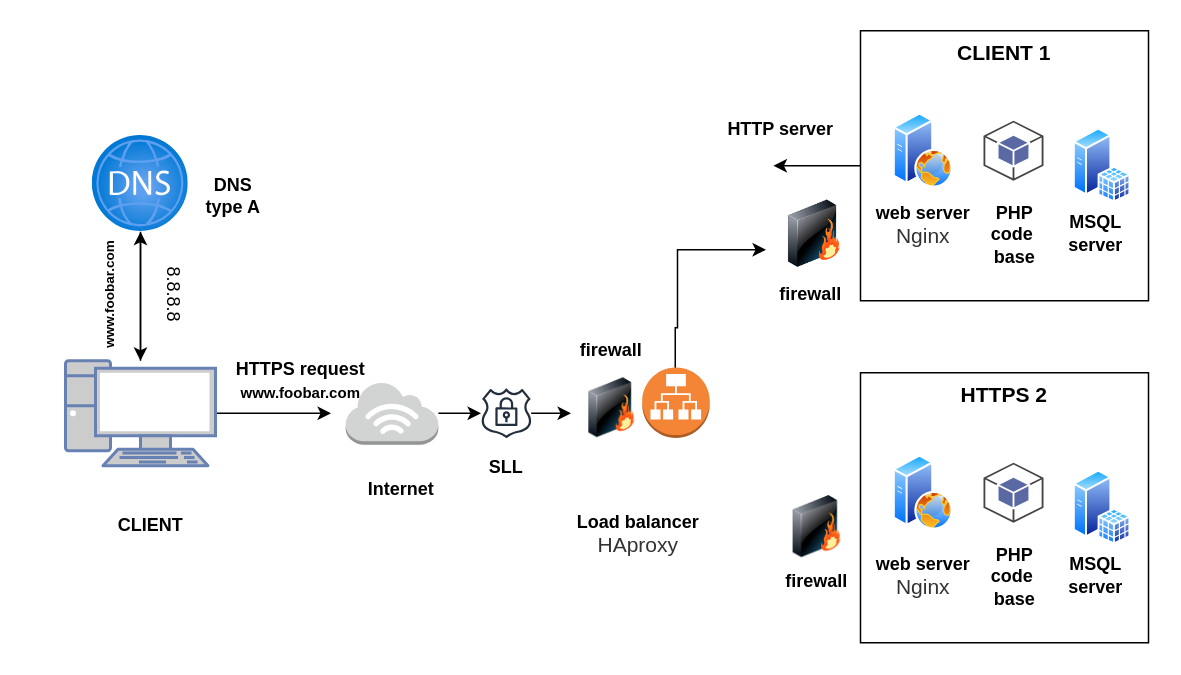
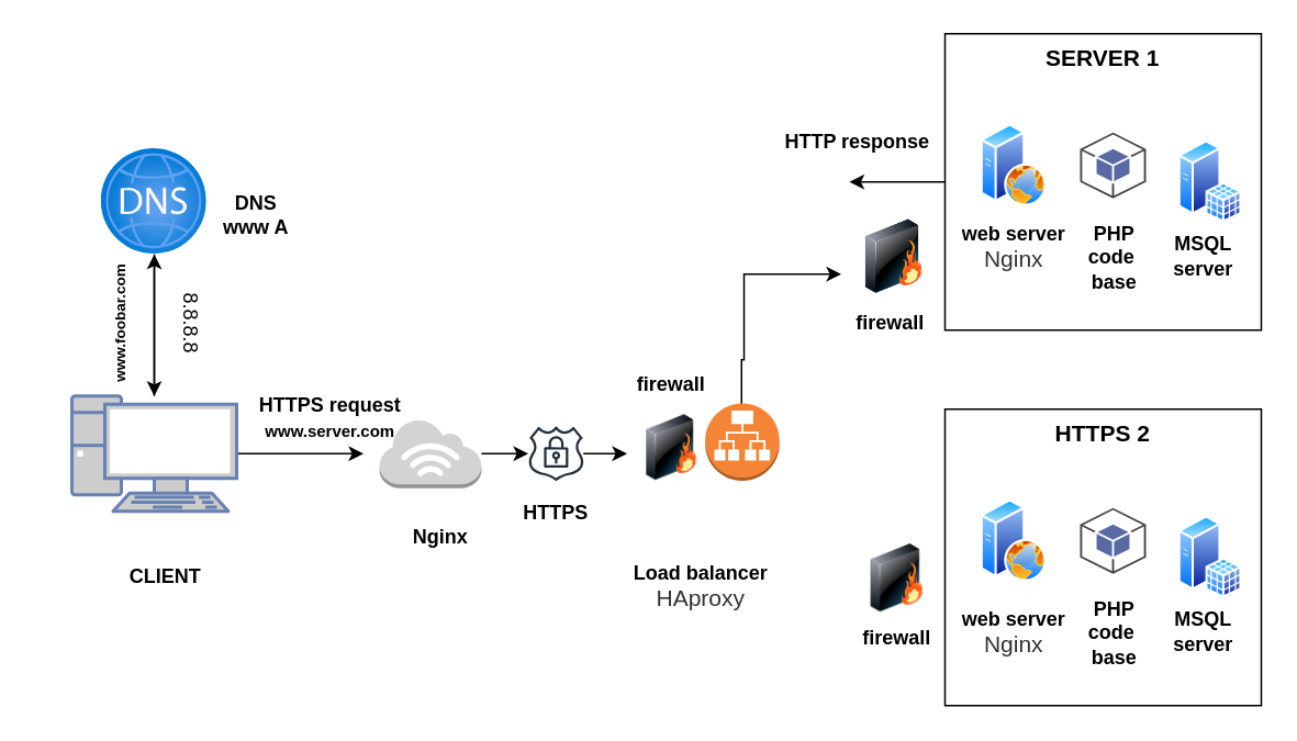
- <mxCell id="8" value="CLIENT 1" style="rounded=0;whiteSpace=wrap;html=1;fillColor=none;gradientColor=default;verticalAlign=top;fontSize=14;fontStyle=1" vertex="1" parent="1"><mxGeometry x="573" y="20" width="192" height="180" as="geometry" /></mxCell>
+ <mxCell id="8" value="SERVER 1" style="rounded=0;whiteSpace=wrap;html=1;fillColor=none;gradientColor=default;verticalAlign=top;fontSize=14;fontStyle=1" vertex="1" parent="1"><mxGeometry x="573" y="20" width="192" height="180" as="geometry" /></mxCell>
- <mxCell id="19" value="HTTP server" style="rounded=0;whiteSpace=wrap;html=1;fontStyle=1;fillColor=none;strokeColor=none;" vertex="1" parent="1"><mxGeometry x="460" y="68" width="120" height="35" as="geometry" /></mxCell>
+ <mxCell id="19" value="HTTP response" style="rounded=0;whiteSpace=wrap;html=1;fontStyle=1;fillColor=none;strokeColor=none;" vertex="1" parent="1"><mxGeometry x="460" y="68" width="120" height="35" as="geometry" /></mxCell>
- <mxCell id="22" value="DNS&lt;div&gt;type A&lt;/div&gt;" style="rounded=0;whiteSpace=wrap;html=1;fontStyle=1;fillColor=none;strokeColor=none;" vertex="1" parent="1"><mxGeometry x="95" y="100" width="120" height="60" as="geometry" /></mxCell>
+ <mxCell id="22" value="DNS&lt;div&gt;www A&lt;/div&gt;" style="rounded=0;whiteSpace=wrap;html=1;fontStyle=1;fillColor=none;strokeColor=none;" vertex="1" parent="1"><mxGeometry x="95" y="100" width="120" height="60" as="geometry" /></mxCell>
- <mxCell id="18" value="HTTPS request&lt;div&gt;&lt;font style=&quot;font-size: 10px;&quot;&gt;www.foobar.com&lt;/font&gt;&lt;/div&gt;" style="rounded=0;whiteSpace=wrap;html=1;fontStyle=1;fillColor=none;strokeColor=none;" vertex="1" parent="1"><mxGeometry x="140" y="235" width="120" height="35" as="geometry" /></mxCell>
+ <mxCell id="18" value="HTTPS request&lt;div&gt;&lt;font style=&quot;font-size: 10px;&quot;&gt;www.server.com&lt;/font&gt;&lt;/div&gt;" style="rounded=0;whiteSpace=wrap;html=1;fontStyle=1;fillColor=none;strokeColor=none;" vertex="1" parent="1"><mxGeometry x="140" y="235" width="120" height="35" as="geometry" /></mxCell>
- <mxCell id="39" value="SLL" style="rounded=0;whiteSpace=wrap;html=1;strokeColor=none;fillColor=none;fontStyle=1" vertex="1" parent="1"><mxGeometry x="311.93" y="291.5" width="50" height="38.5" as="geometry" /></mxCell>
+ <mxCell id="39" value="HTTPS" style="rounded=0;whiteSpace=wrap;html=1;strokeColor=none;fillColor=none;fontStyle=1" vertex="1" parent="1"><mxGeometry x="311.93" y="291.5" width="50" height="38.5" as="geometry" /></mxCell>
- <mxCell id="23" value="Internet" style="rounded=0;whiteSpace=wrap;html=1;fontStyle=1;fillColor=none;strokeColor=none;" vertex="1" parent="1"><mxGeometry x="206.93" y="308" width="120" height="35" as="geometry" /></mxCell>
+ <mxCell id="23" value="Nginx" style="rounded=0;whiteSpace=wrap;html=1;fontStyle=1;fillColor=none;strokeColor=none;" vertex="1" parent="1"><mxGeometry x="206.93" y="308" width="120" height="35" as="geometry" /></mxCell>
